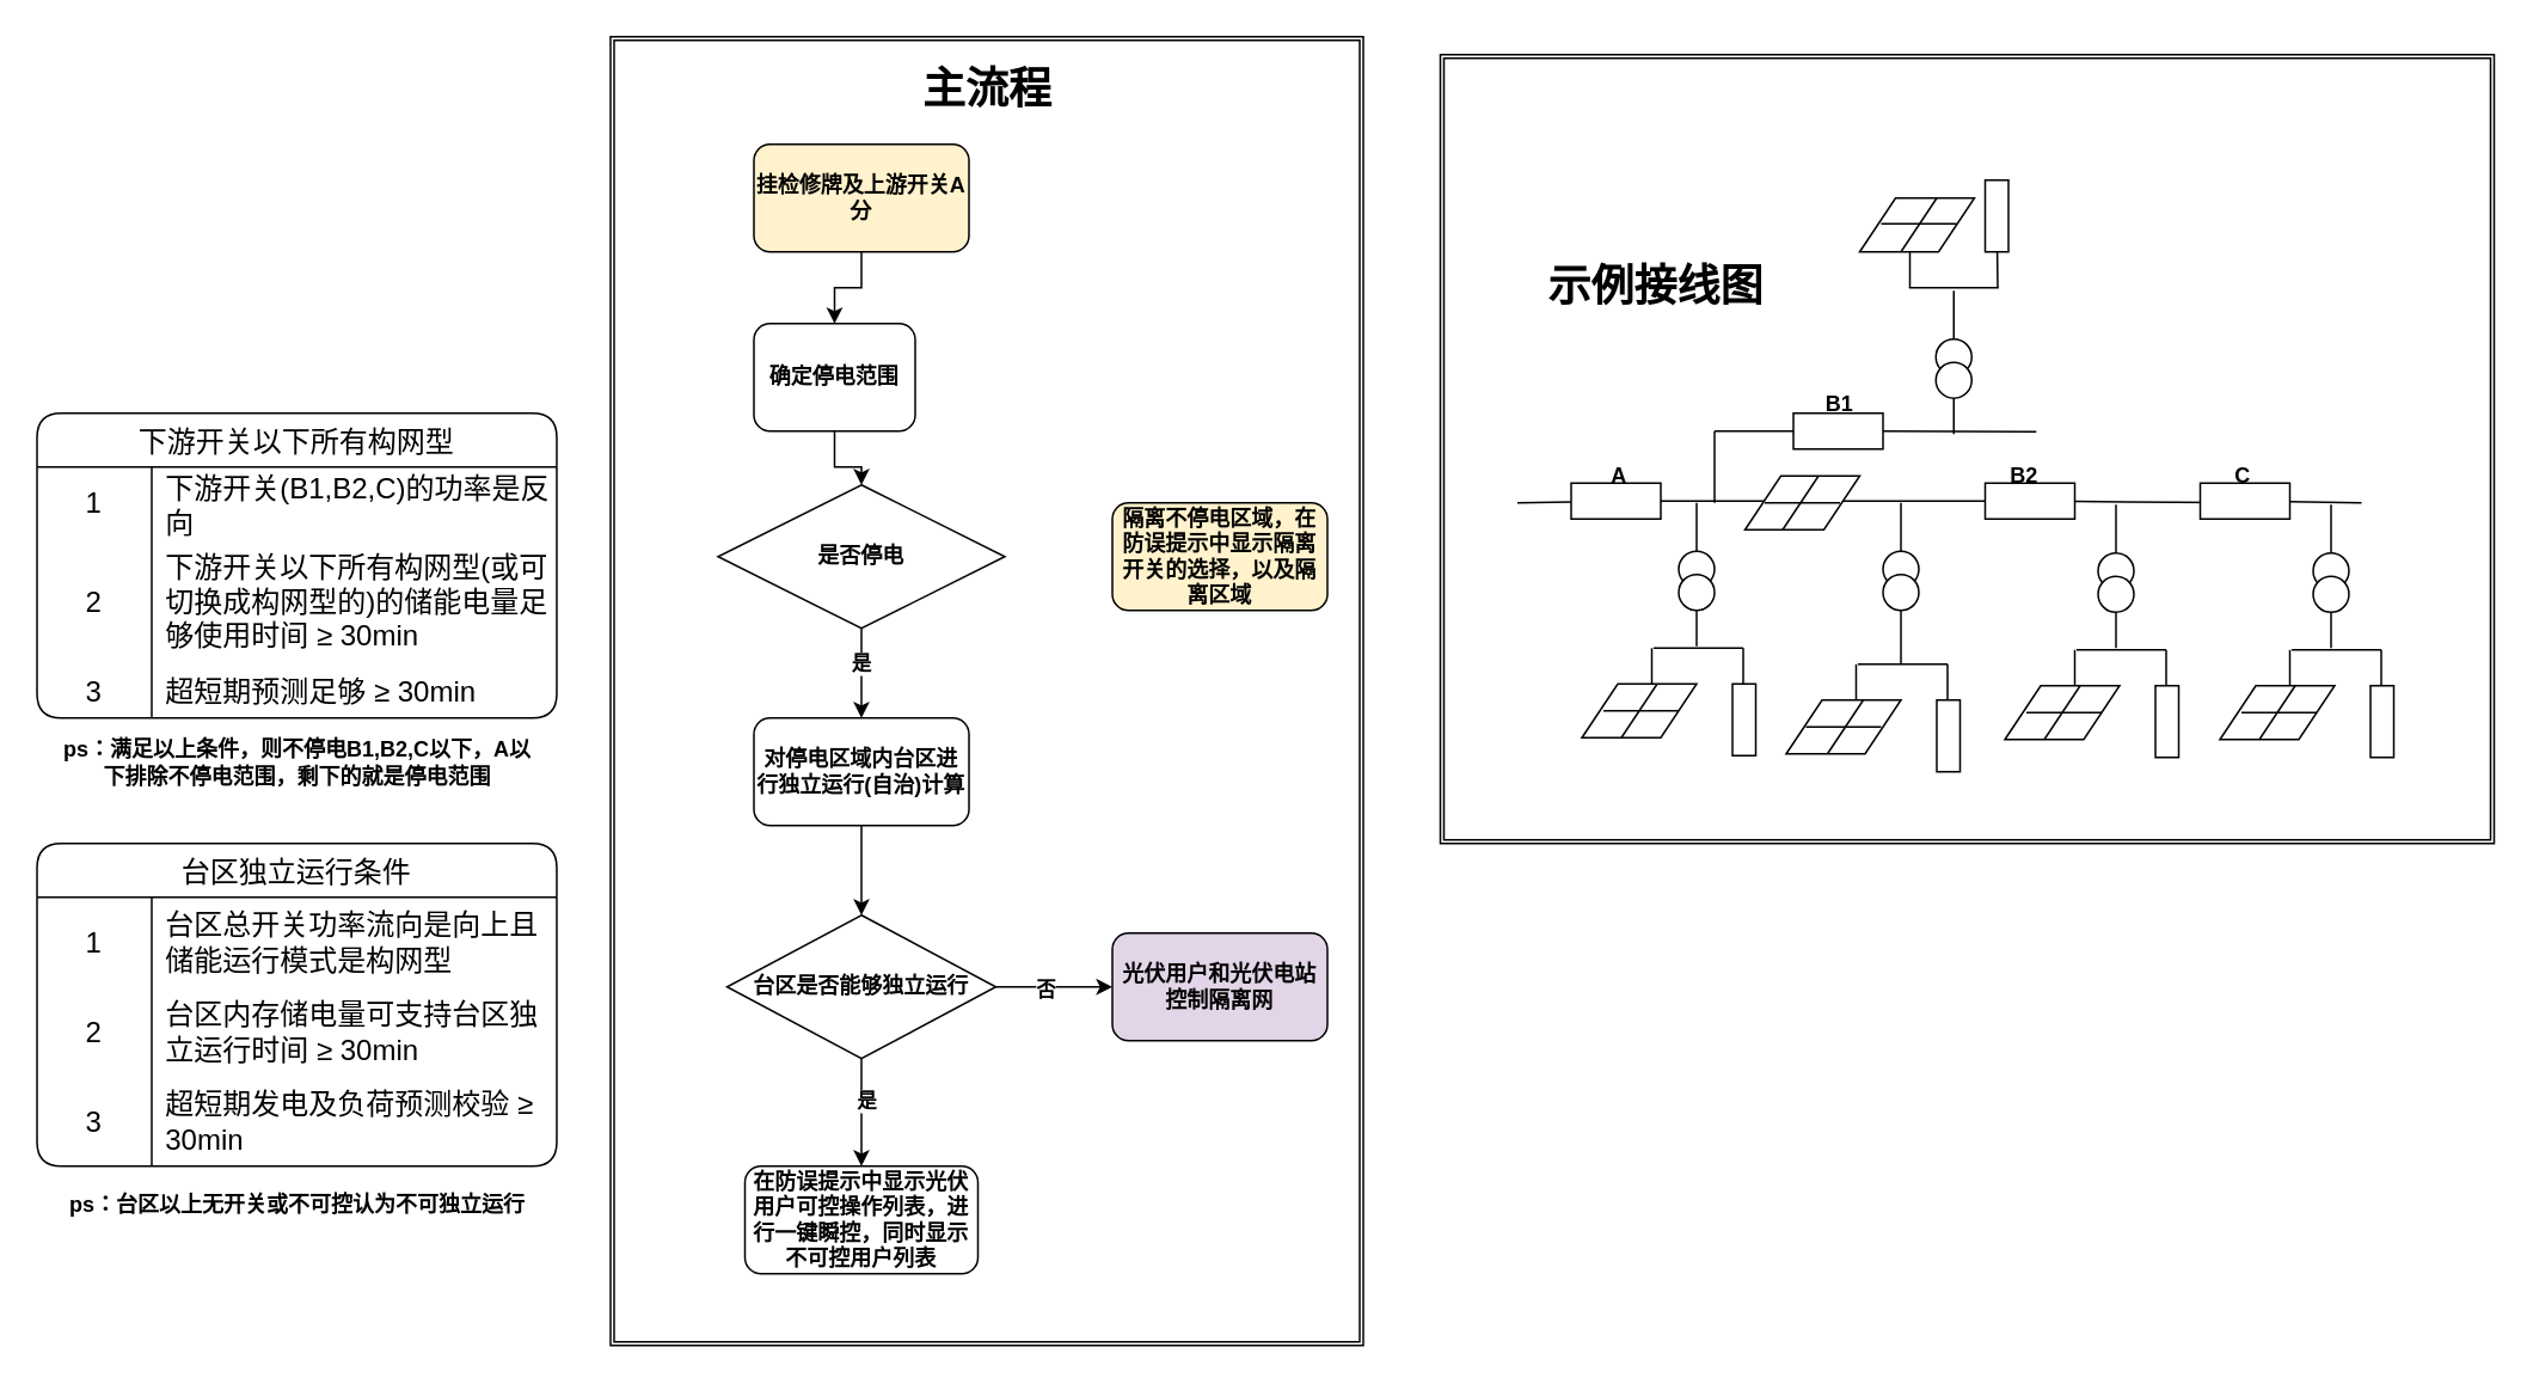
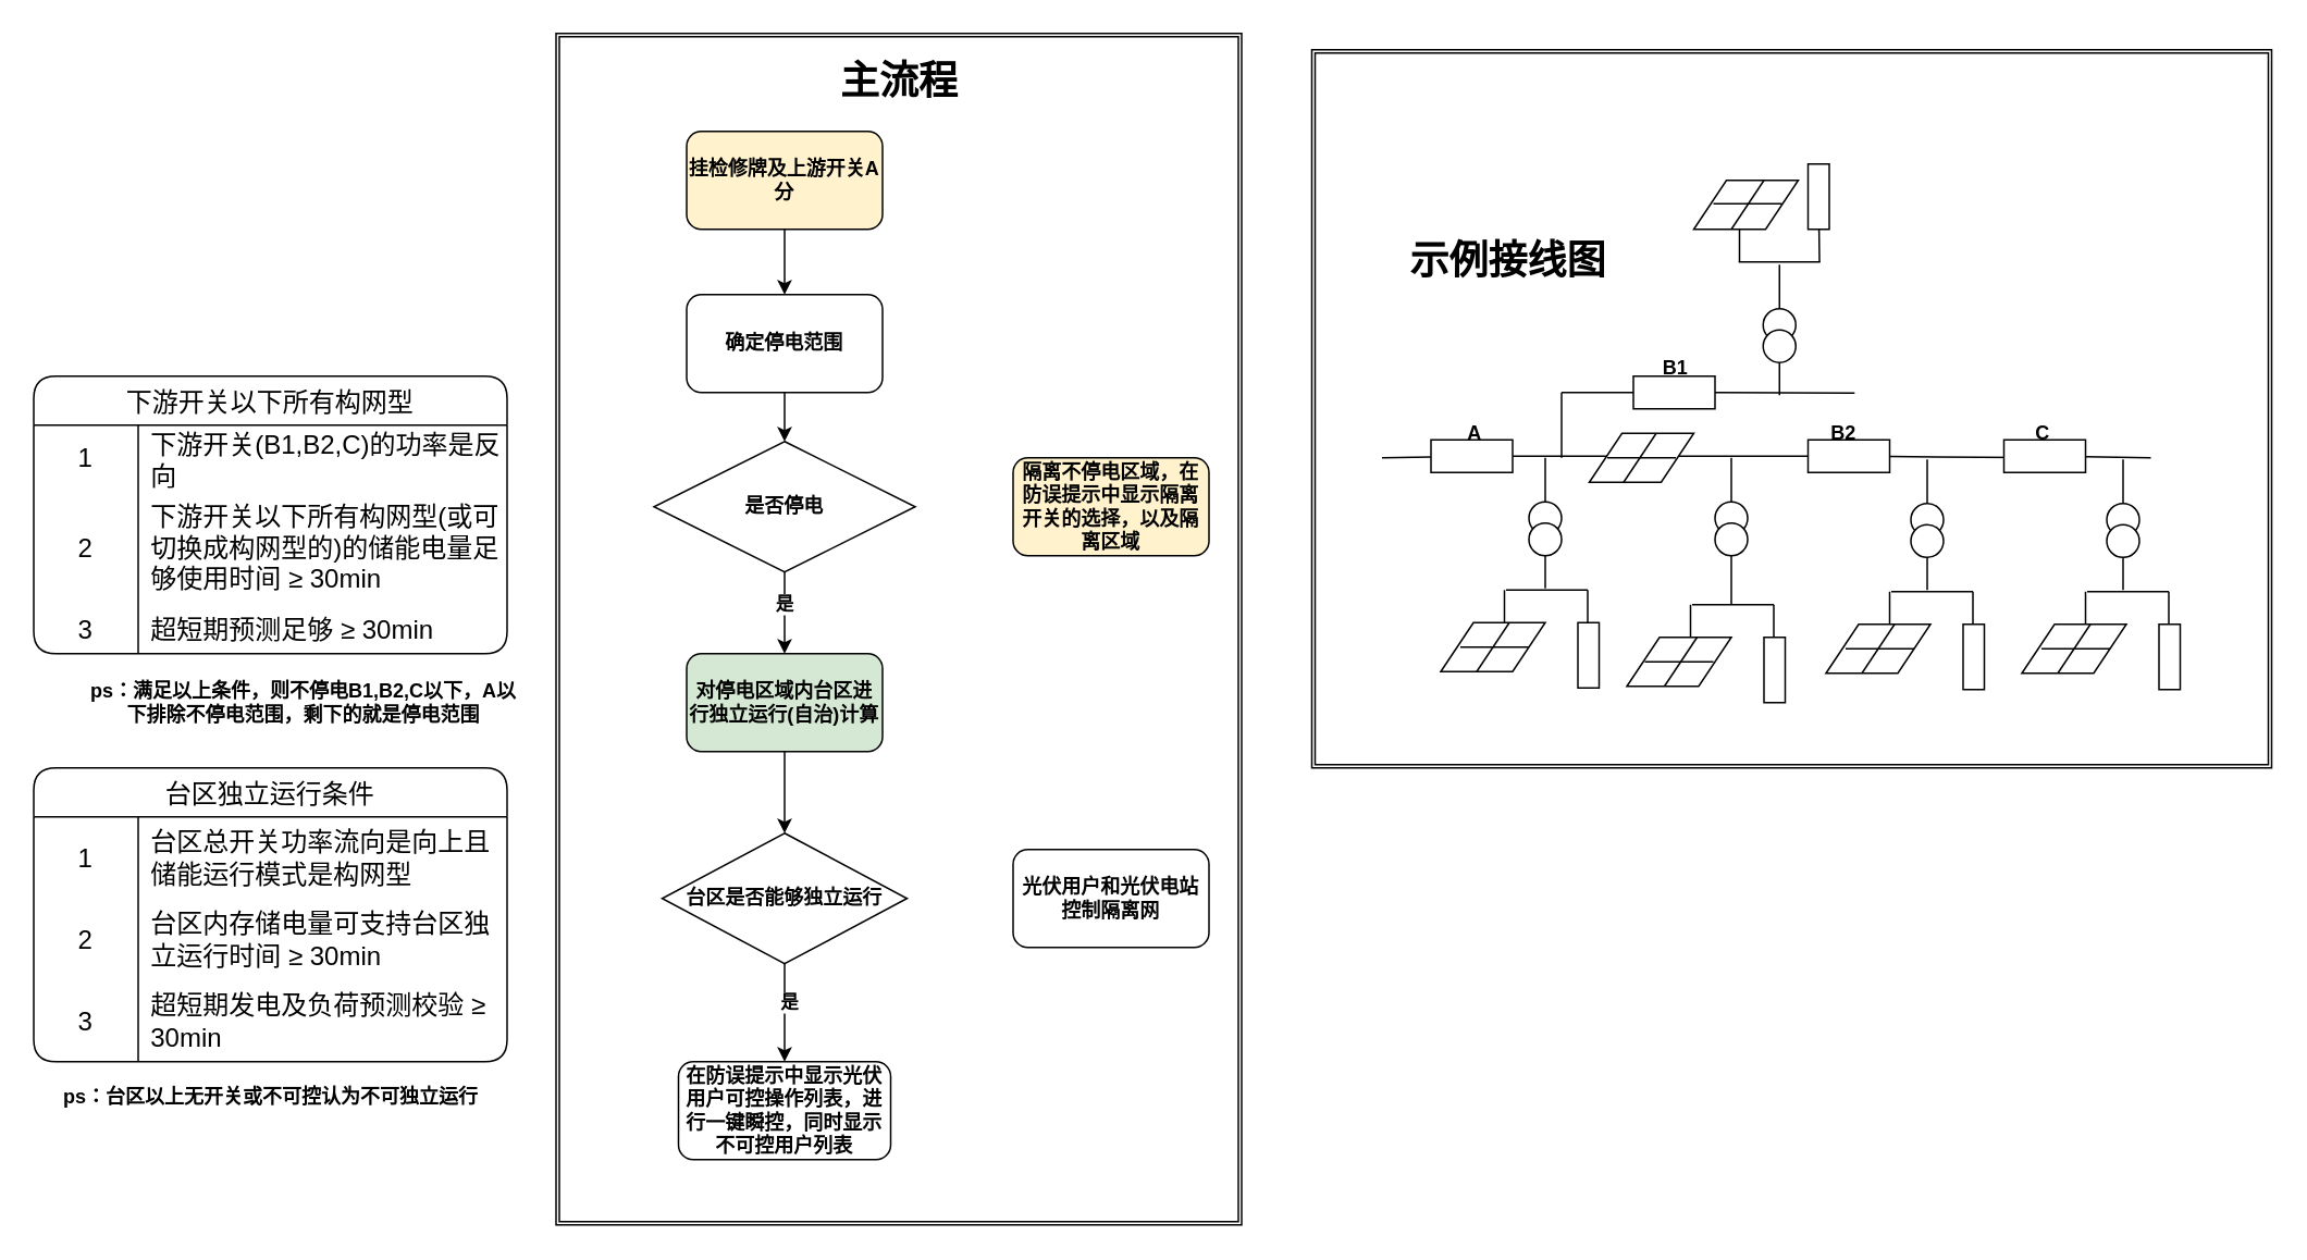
- <mxCell id="7" value="确定停电范围" style="whiteSpace=wrap;html=1;rounded=1;fontStyle=1" vertex="1" parent="1"><mxGeometry x="420" y="180" width="90" height="60" as="geometry" /></mxCell>
+ <mxCell id="7" value="确定停电范围" style="whiteSpace=wrap;html=1;rounded=1;fontStyle=1" vertex="1" parent="1"><mxGeometry x="420" y="180" width="120" height="60" as="geometry" /></mxCell>
- <mxCell id="32" value="&lt;b&gt;ps：满足以上条件，则不停电B1,B2,C以下，A以下排除不停电范围，剩下的就是停电范围&lt;/b&gt;" style="text;html=1;strokeColor=none;fillColor=none;align=center;verticalAlign=middle;whiteSpace=wrap;rounded=0;" vertex="1" parent="1"><mxGeometry x="32.5" y="410" width="265" height="30" as="geometry" /></mxCell>
+ <mxCell id="32" value="&lt;b&gt;ps：满足以上条件，则不停电B1,B2,C以下，A以下排除不停电范围，剩下的就是停电范围&lt;/b&gt;" style="text;html=1;strokeColor=none;fillColor=none;align=center;verticalAlign=middle;whiteSpace=wrap;rounded=0;" vertex="1" parent="1"><mxGeometry x="52.5" y="415" width="265" height="30" as="geometry" /></mxCell>
- <mxCell id="13" value="对停电区域内台区进行独立运行(自治)计算" style="whiteSpace=wrap;html=1;rounded=1;fontStyle=1" vertex="1" parent="1"><mxGeometry x="420" y="400" width="120" height="60" as="geometry" /></mxCell>
+ <mxCell id="13" value="对停电区域内台区进行独立运行(自治)计算" style="whiteSpace=wrap;html=1;rounded=1;fontStyle=1;fillColor=#d5e8d4;" vertex="1" parent="1"><mxGeometry x="420" y="400" width="120" height="60" as="geometry" /></mxCell>
- <mxCell id="14" value="" style="edgeStyle=orthogonalEdgeStyle;rounded=0;orthogonalLoop=1;jettySize=auto;html=1;fontStyle=1" edge="1" parent="1" source="18" target="19"><mxGeometry relative="1" as="geometry" /></mxCell>
- <mxCell id="15" value="否" style="edgeLabel;html=1;align=center;verticalAlign=middle;resizable=0;points=[];fontStyle=1" vertex="1" connectable="0" parent="14"><mxGeometry x="-0.175" y="-1" relative="1" as="geometry"><mxPoint as="offset" /></mxGeometry></mxCell>
- <mxCell id="19" value="光伏用户和光伏电站控制隔离网" style="whiteSpace=wrap;html=1;rounded=1;fontStyle=1;fillColor=#e1d5e7;" vertex="1" parent="1"><mxGeometry x="620" y="520" width="120" height="60" as="geometry" /></mxCell>
+ <mxCell id="19" value="光伏用户和光伏电站控制隔离网" style="whiteSpace=wrap;html=1;rounded=1;fontStyle=1" vertex="1" parent="1"><mxGeometry x="620" y="520" width="120" height="60" as="geometry" /></mxCell>
